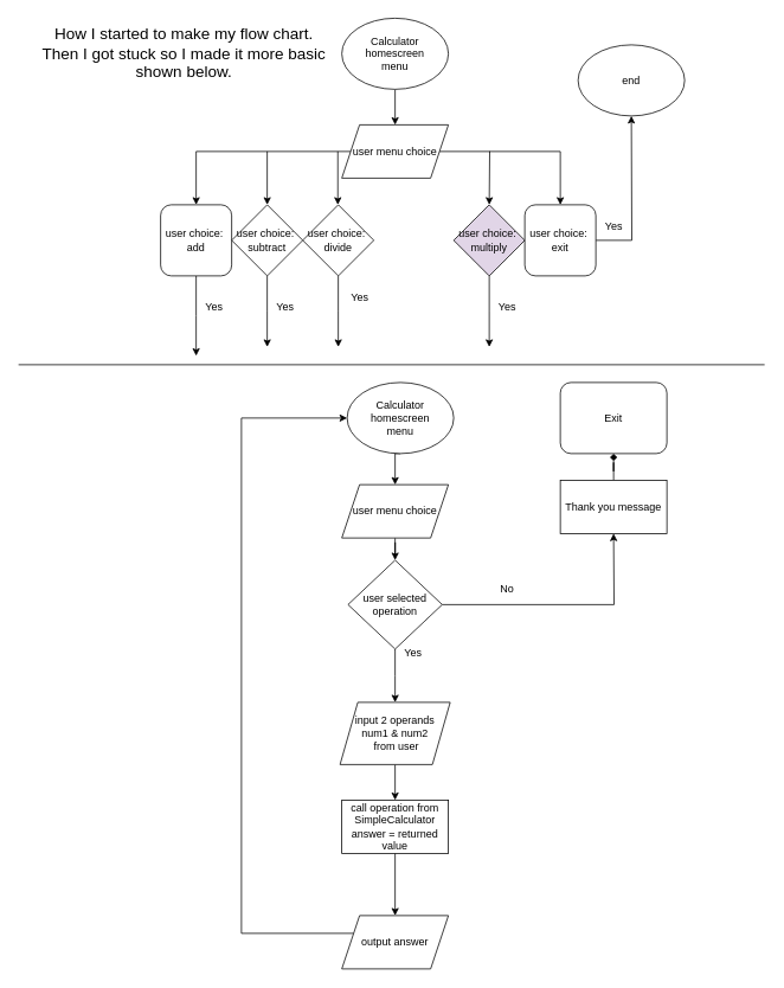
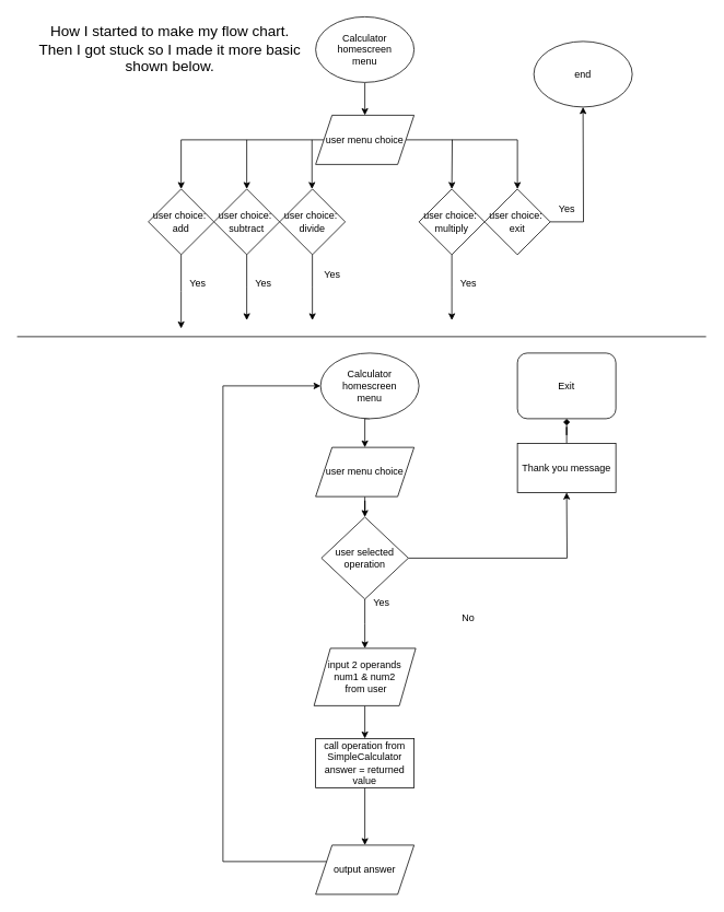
- <mxCell id="8" value="user choice:&amp;nbsp;&lt;br&gt;add" style="whiteSpace=wrap;html=1;rounded=1;" vertex="1" parent="1"><mxGeometry x="180" y="230" width="80" height="80" as="geometry" /></mxCell>
+ <mxCell id="8" value="user choice:&amp;nbsp;&lt;br&gt;add" style="rhombus;whiteSpace=wrap;html=1;" vertex="1" parent="1"><mxGeometry x="180" y="230" width="80" height="80" as="geometry" /></mxCell>
- <mxCell id="12" value="user choice:&amp;nbsp;&lt;br&gt;multiply" style="rhombus;whiteSpace=wrap;html=1;fillColor=#e1d5e7;" vertex="1" parent="1"><mxGeometry x="510" y="230" width="80" height="80" as="geometry" /></mxCell>
+ <mxCell id="12" value="user choice:&amp;nbsp;&lt;br&gt;multiply" style="rhombus;whiteSpace=wrap;html=1;" vertex="1" parent="1"><mxGeometry x="510" y="230" width="80" height="80" as="geometry" /></mxCell>
- <mxCell id="16" value="user choice:&amp;nbsp;&lt;br&gt;exit&lt;br&gt;" style="whiteSpace=wrap;html=1;rounded=1;" vertex="1" parent="1"><mxGeometry x="590" y="230" width="80" height="80" as="geometry" /></mxCell>
+ <mxCell id="16" value="user choice:&amp;nbsp;&lt;br&gt;exit&lt;br&gt;" style="rhombus;whiteSpace=wrap;html=1;" vertex="1" parent="1"><mxGeometry x="590" y="230" width="80" height="80" as="geometry" /></mxCell>
- <mxCell id="38" value="No" style="text;html=1;align=center;verticalAlign=middle;resizable=0;points=[];autosize=1;strokeColor=none;fillColor=none;" vertex="1" parent="1"><mxGeometry x="550" y="648" width="40" height="30" as="geometry" /></mxCell>
+ <mxCell id="38" value="No" style="text;html=1;align=center;verticalAlign=middle;resizable=0;points=[];autosize=1;strokeColor=none;fillColor=none;" vertex="1" parent="1"><mxGeometry x="550" y="738" width="40" height="30" as="geometry" /></mxCell>
